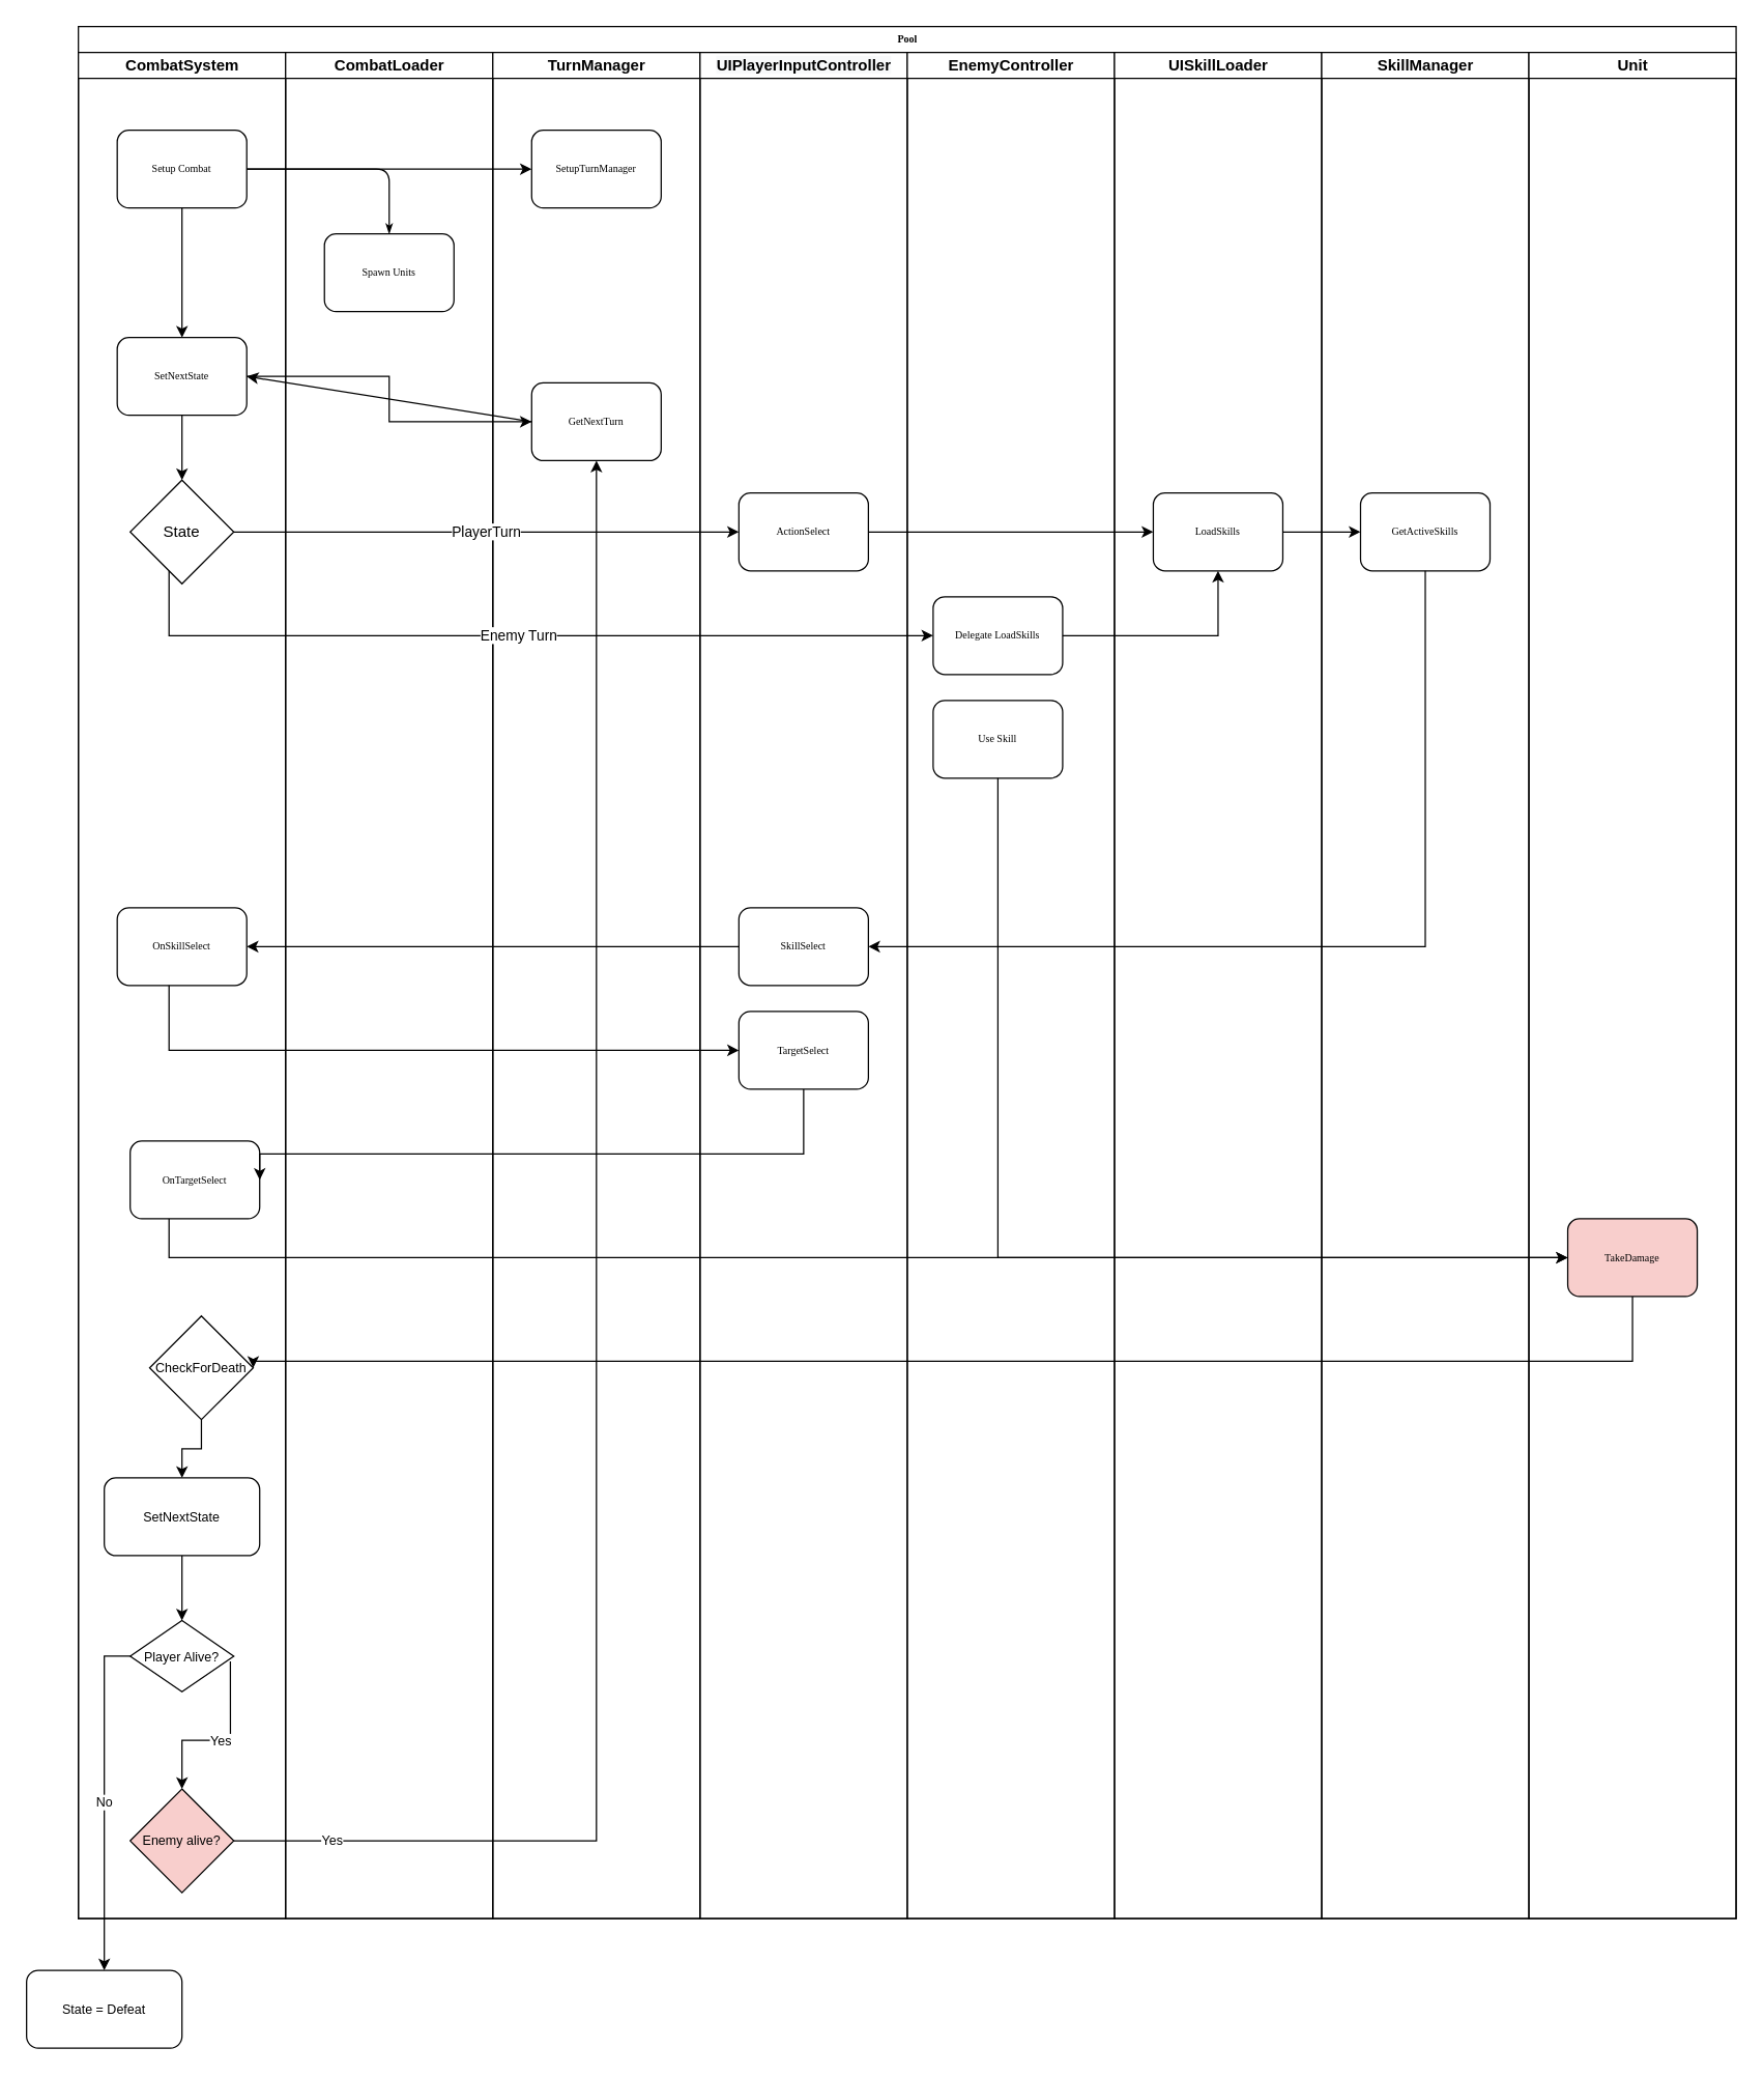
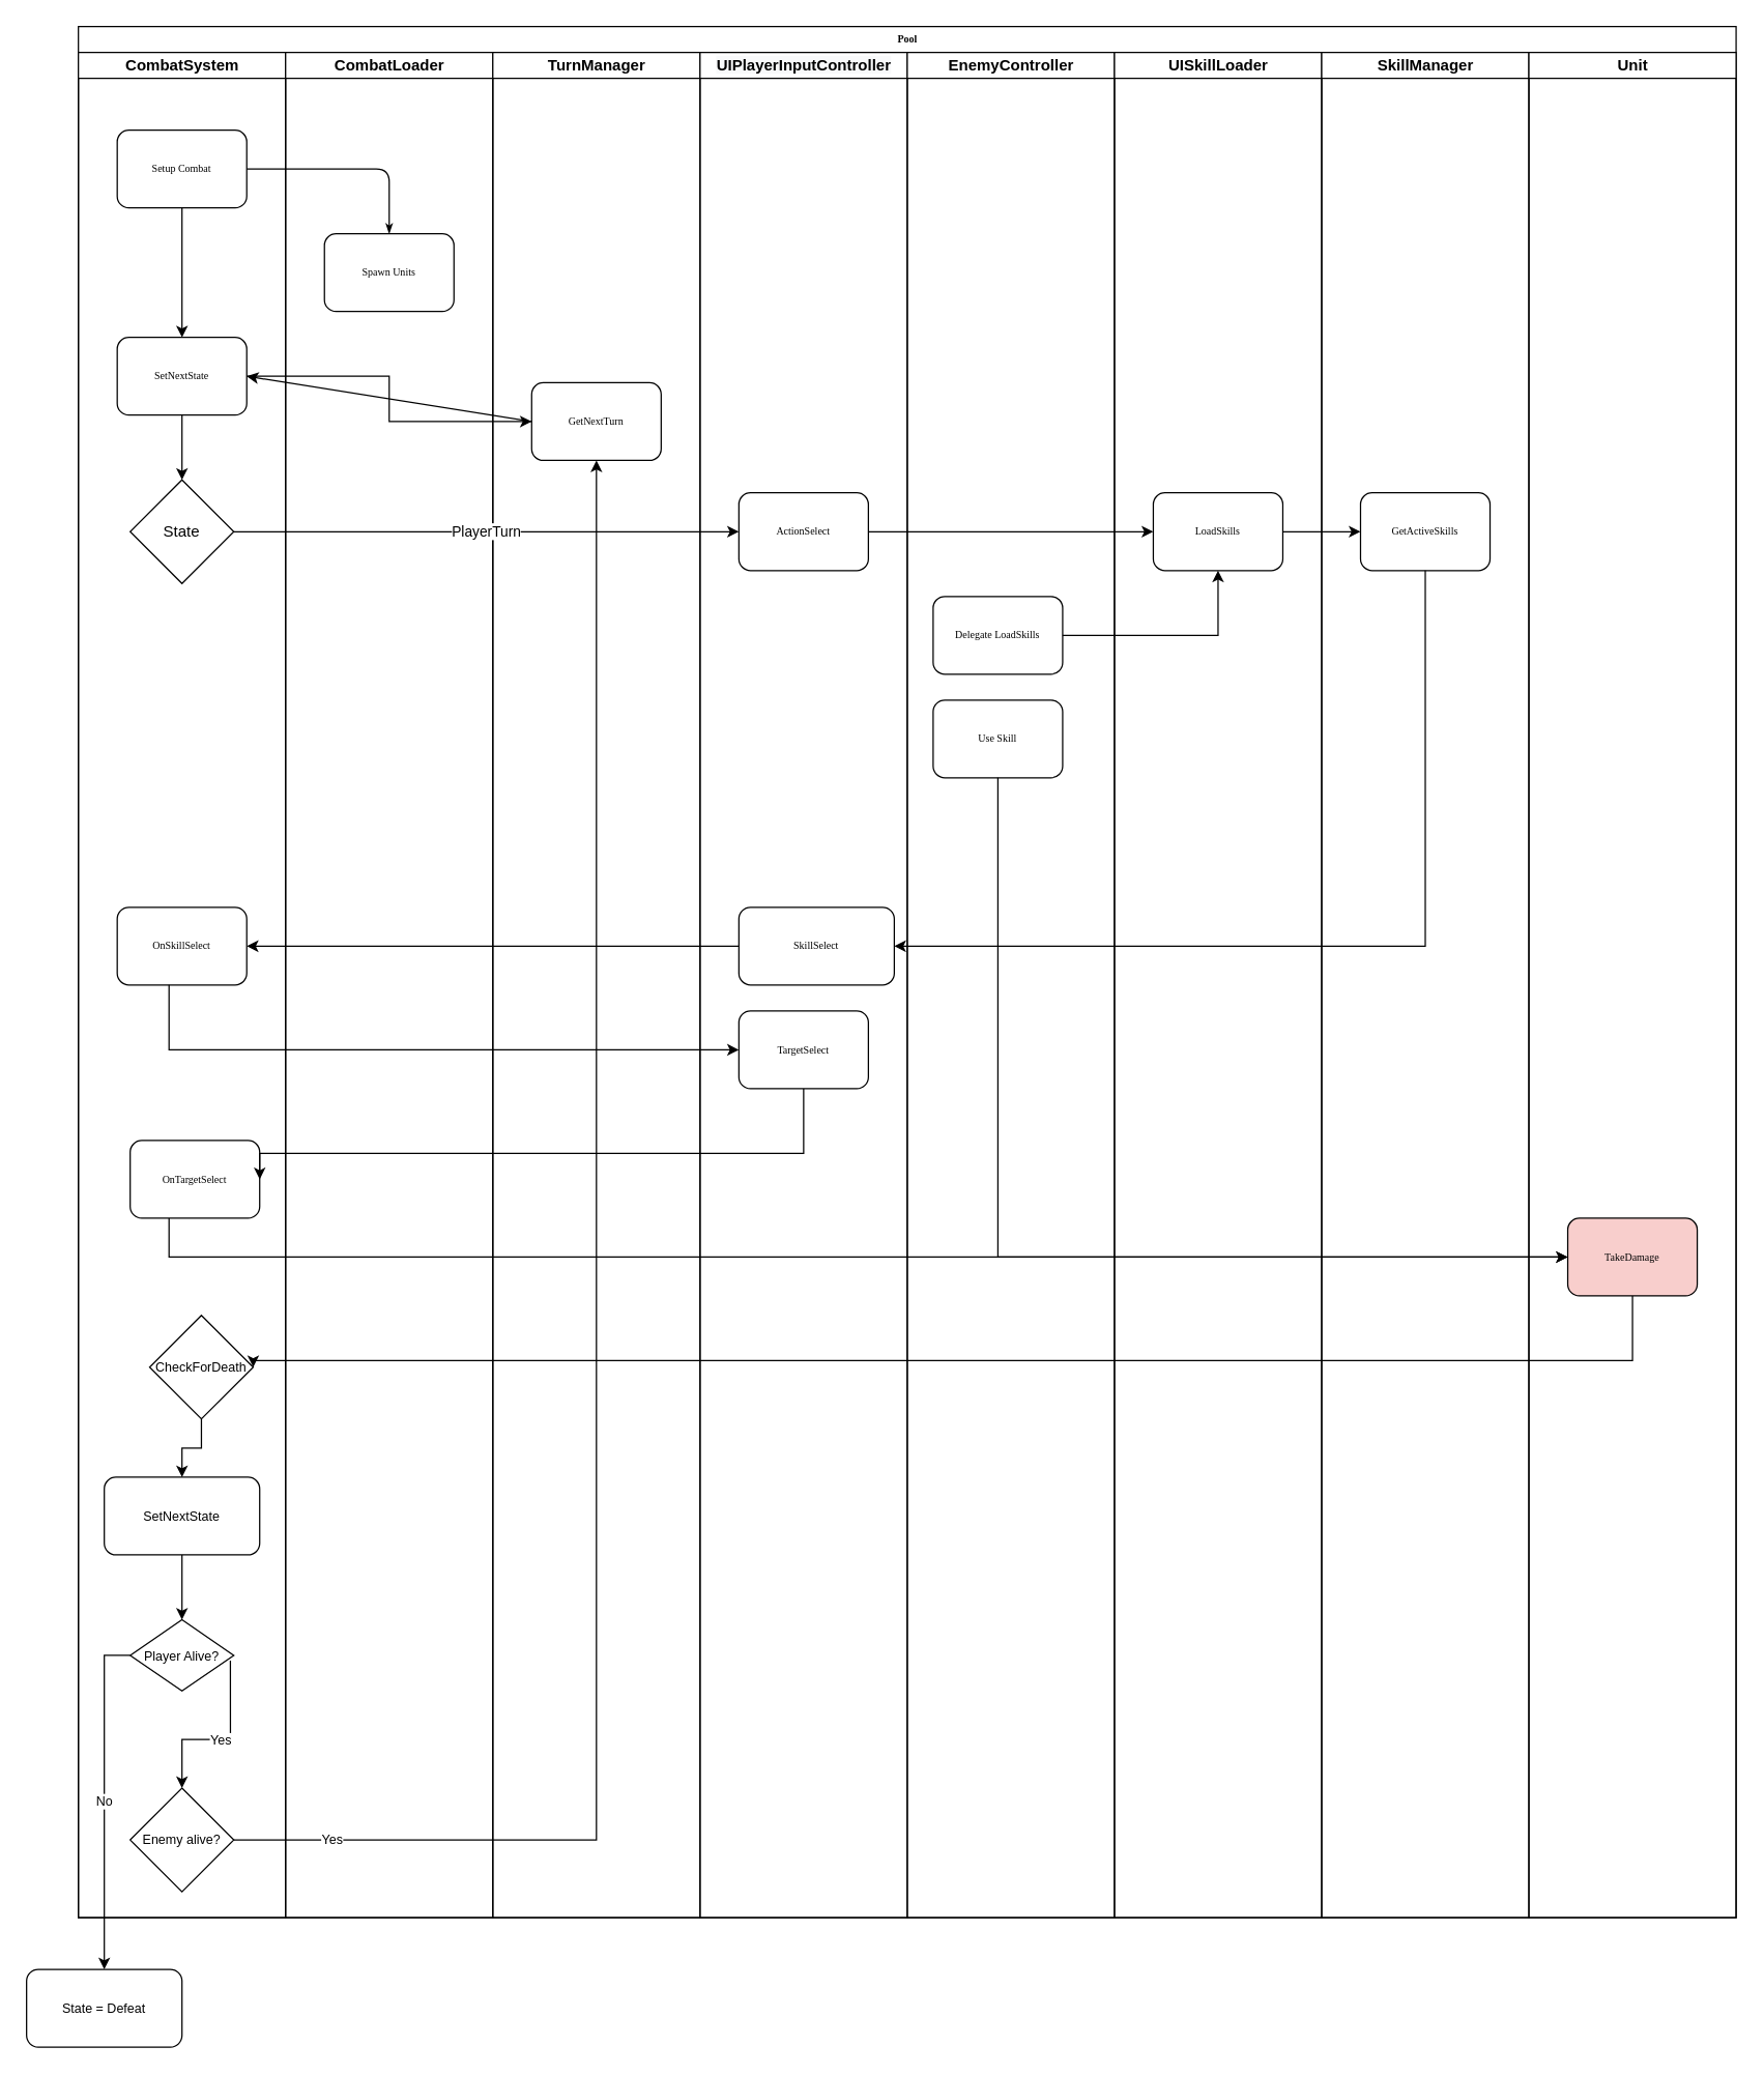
- <mxCell id="28" style="edgeStyle=orthogonalEdgeStyle;rounded=0;orthogonalLoop=1;jettySize=auto;html=1;exitX=1;exitY=0.5;exitDx=0;exitDy=0;entryX=0;entryY=0.5;entryDx=0;entryDy=0;" parent="2" source="5" target="22" edge="1"><mxGeometry relative="1" as="geometry" /></mxCell>
- <mxCell id="22" value="SetupTurnManager" style="rounded=1;whiteSpace=wrap;html=1;shadow=0;labelBackgroundColor=none;strokeWidth=1;fontFamily=Verdana;fontSize=8;align=center;" parent="21" vertex="1"><mxGeometry x="30" y="60" width="100" height="60" as="geometry" /></mxCell>
- <mxCell id="40" value="Enemy Turn" style="edgeStyle=orthogonalEdgeStyle;rounded=0;orthogonalLoop=1;jettySize=auto;html=1;entryX=0;entryY=0.5;entryDx=0;entryDy=0;" parent="2" source="8" target="35" edge="1"><mxGeometry relative="1" as="geometry"><Array as="points"><mxPoint x="70" y="470" /></Array></mxGeometry></mxCell>
- <mxCell id="26" value="SkillSelect" style="rounded=1;whiteSpace=wrap;html=1;shadow=0;labelBackgroundColor=none;strokeWidth=1;fontFamily=Verdana;fontSize=8;align=center;" parent="24" vertex="1"><mxGeometry x="30" y="660" width="100" height="60" as="geometry" /></mxCell>
+ <mxCell id="26" value="SkillSelect" style="rounded=1;whiteSpace=wrap;html=1;shadow=0;labelBackgroundColor=none;strokeWidth=1;fontFamily=Verdana;fontSize=8;align=center;" parent="24" vertex="1"><mxGeometry x="30" y="660" width="120" height="60" as="geometry" /></mxCell>
- <mxCell id="17" value="Enemy alive?" style="rhombus;whiteSpace=wrap;html=1;fontSize=10;fillColor=#f8cecc;" parent="3" vertex="1"><mxGeometry x="40" y="1340" width="80" height="80" as="geometry" /></mxCell>
+ <mxCell id="17" value="Enemy alive?" style="rhombus;whiteSpace=wrap;html=1;fontSize=10;" parent="3" vertex="1"><mxGeometry x="40" y="1340" width="80" height="80" as="geometry" /></mxCell>
